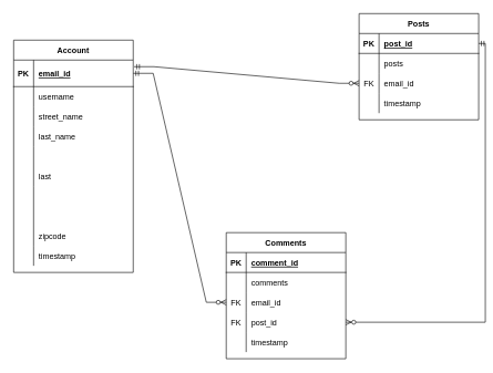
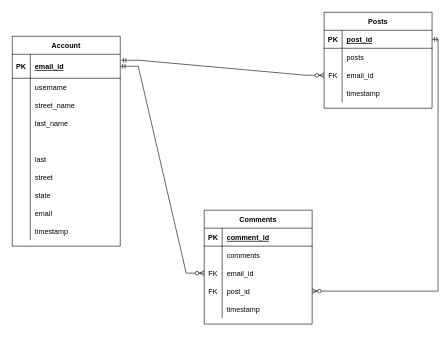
+ <mxCell id="22" value="street" style="shape=partialRectangle;connectable=0;fillColor=none;top=0;left=0;bottom=0;right=0;align=left;spacingLeft=6;overflow=hidden;" parent="20" vertex="1"><mxGeometry x="30" width="150" height="30" as="geometry"><mxRectangle width="150" height="30" as="alternateBounds" /></mxGeometry></mxCell>
+ <mxCell id="25" value="state" style="shape=partialRectangle;connectable=0;fillColor=none;top=0;left=0;bottom=0;right=0;align=left;spacingLeft=6;overflow=hidden;" parent="23" vertex="1"><mxGeometry x="30" width="150" height="30" as="geometry"><mxRectangle width="150" height="30" as="alternateBounds" /></mxGeometry></mxCell>
- <mxCell id="28" value="zipcode" style="shape=partialRectangle;connectable=0;fillColor=none;top=0;left=0;bottom=0;right=0;align=left;spacingLeft=6;overflow=hidden;" parent="26" vertex="1"><mxGeometry x="30" width="150" height="30" as="geometry"><mxRectangle width="150" height="30" as="alternateBounds" /></mxGeometry></mxCell>
+ <mxCell id="28" value="email" style="shape=partialRectangle;connectable=0;fillColor=none;top=0;left=0;bottom=0;right=0;align=left;spacingLeft=6;overflow=hidden;" parent="26" vertex="1"><mxGeometry x="30" width="150" height="30" as="geometry"><mxRectangle width="150" height="30" as="alternateBounds" /></mxGeometry></mxCell>
